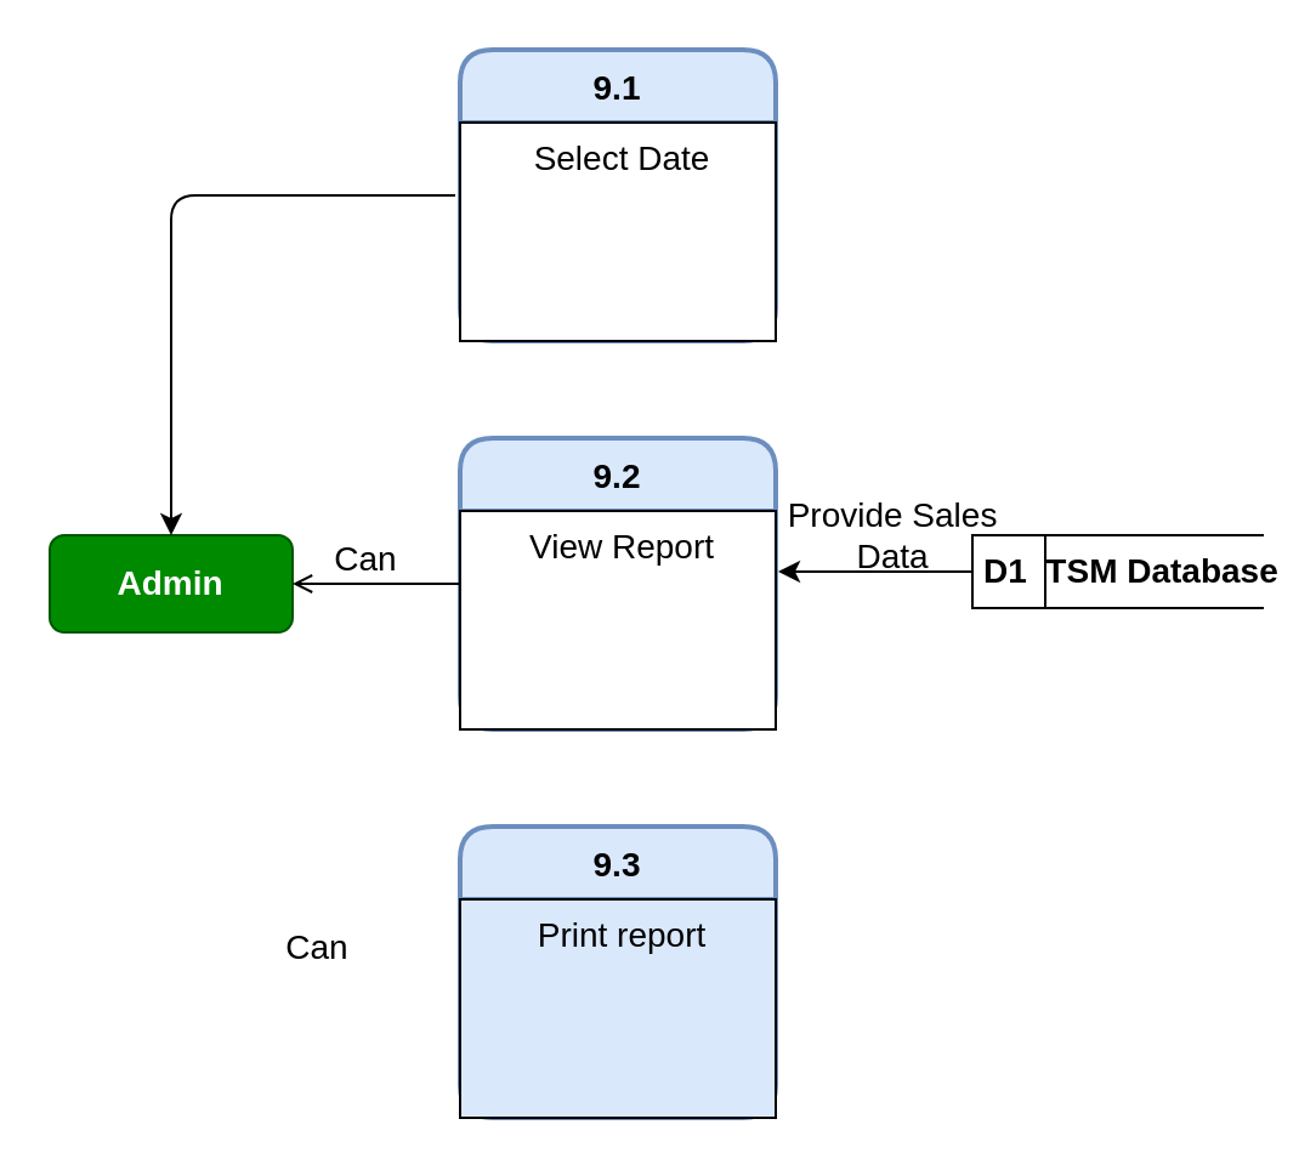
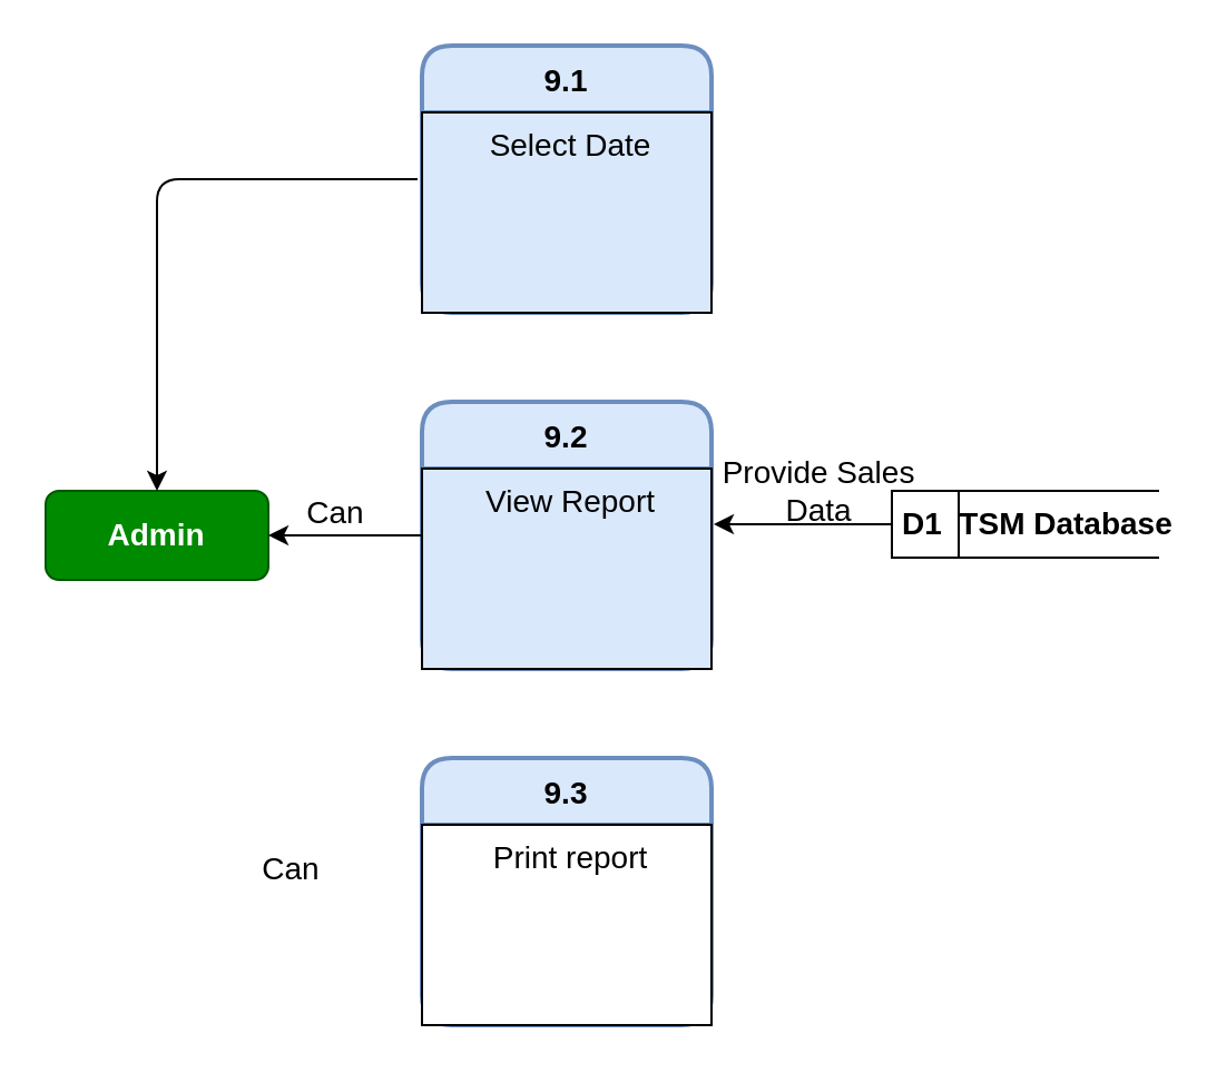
- <mxCell id="7" value="Select Date" style="align=center;spacingLeft=4;fontSize=14;verticalAlign=top;resizable=0;rotatable=0;part=1;" vertex="1" parent="6"><mxGeometry y="30" width="130" height="90" as="geometry" /></mxCell>
+ <mxCell id="7" value="Select Date" style="align=center;spacingLeft=4;fontSize=14;verticalAlign=top;resizable=0;rotatable=0;part=1;fillColor=#dae8fc;" vertex="1" parent="6"><mxGeometry y="30" width="130" height="90" as="geometry" /></mxCell>
- <mxCell id="17" value="" style="endArrow=open;html=1;fontSize=14;sourcePerimeterSpacing=8;targetPerimeterSpacing=8;exitX=0;exitY=0.5;exitDx=0;exitDy=0;entryX=1;entryY=0.5;entryDx=0;entryDy=0;" edge="1" parent="1" source="2" target="14"><mxGeometry width="50" height="50" relative="1" as="geometry"><mxPoint x="160" y="210" as="sourcePoint" /><mxPoint x="210" y="160" as="targetPoint" /></mxGeometry></mxCell>
+ <mxCell id="17" value="" style="endArrow=classic;html=1;fontSize=14;sourcePerimeterSpacing=8;targetPerimeterSpacing=8;exitX=0;exitY=0.5;exitDx=0;exitDy=0;entryX=1;entryY=0.5;entryDx=0;entryDy=0;" edge="1" parent="1" source="2" target="14"><mxGeometry width="50" height="50" relative="1" as="geometry"><mxPoint x="160" y="210" as="sourcePoint" /><mxPoint x="210" y="160" as="targetPoint" /></mxGeometry></mxCell>
- <mxCell id="3" value="View Report" style="align=center;spacingLeft=4;fontSize=14;verticalAlign=top;resizable=0;rotatable=0;part=1;" vertex="1" parent="2"><mxGeometry y="30" width="130" height="90" as="geometry" /></mxCell>
+ <mxCell id="3" value="View Report" style="align=center;spacingLeft=4;fontSize=14;verticalAlign=top;resizable=0;rotatable=0;part=1;fillColor=#dae8fc;" vertex="1" parent="2"><mxGeometry y="30" width="130" height="90" as="geometry" /></mxCell>
- <mxCell id="11" value="Print report" style="align=center;spacingLeft=4;fontSize=14;verticalAlign=top;resizable=0;rotatable=0;part=1;fillColor=#dae8fc;" vertex="1" parent="10"><mxGeometry y="30" width="130" height="90" as="geometry" /></mxCell>
+ <mxCell id="11" value="Print report" style="align=center;spacingLeft=4;fontSize=14;verticalAlign=top;resizable=0;rotatable=0;part=1;" vertex="1" parent="10"><mxGeometry y="30" width="130" height="90" as="geometry" /></mxCell>
